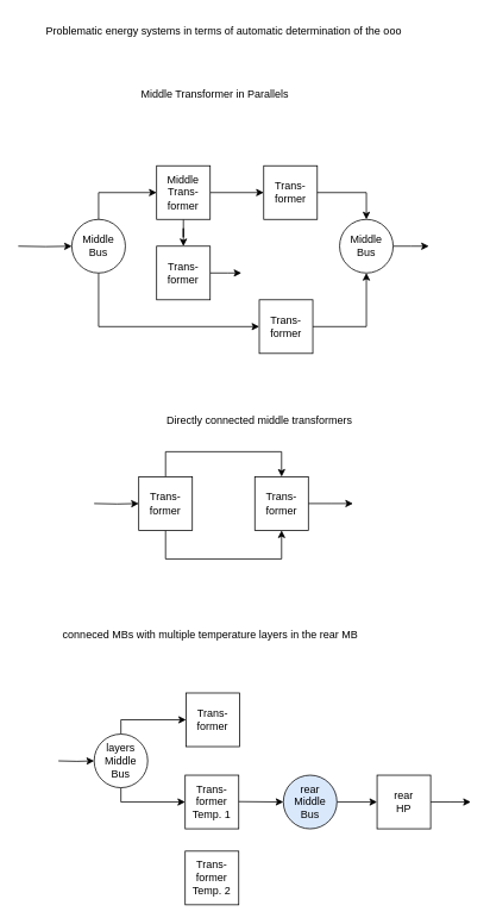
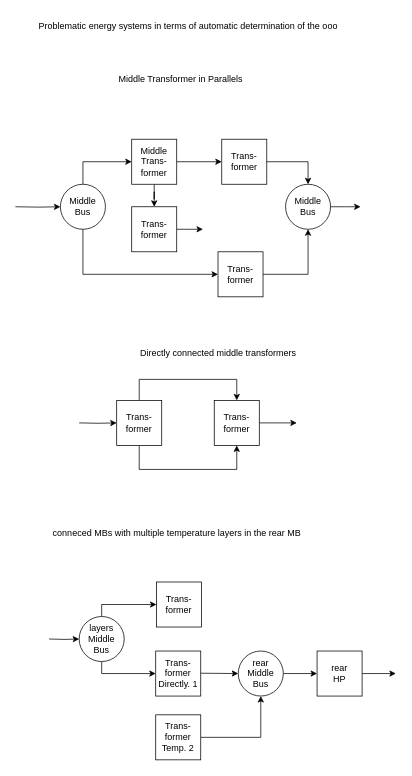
- <mxCell id="35" value="Trans-former&lt;br&gt;Temp. 1" style="rounded=0;whiteSpace=wrap;html=1;" parent="1" vertex="1"><mxGeometry x="207" y="867" width="60" height="60" as="geometry" /></mxCell>
+ <mxCell id="35" value="Trans-former&lt;br&gt;Directly. 1" style="rounded=0;whiteSpace=wrap;html=1;" parent="1" vertex="1"><mxGeometry x="207" y="867" width="60" height="60" as="geometry" /></mxCell>
- <mxCell id="29" value="rear&lt;br&gt;Middle Bus" style="ellipse;whiteSpace=wrap;html=1;fillColor=#dae8fc;" parent="1" vertex="1"><mxGeometry x="317" y="867" width="60" height="60" as="geometry" /></mxCell>
+ <mxCell id="29" value="rear&lt;br&gt;Middle Bus" style="ellipse;whiteSpace=wrap;html=1;" parent="1" vertex="1"><mxGeometry x="317" y="867" width="60" height="60" as="geometry" /></mxCell>
+ <mxCell id="36" style="edgeStyle=orthogonalEdgeStyle;rounded=0;orthogonalLoop=1;jettySize=auto;html=1;entryX=0.5;entryY=1;entryDx=0;entryDy=0;" parent="1" source="37" target="29" edge="1"><mxGeometry relative="1" as="geometry" /></mxCell>
